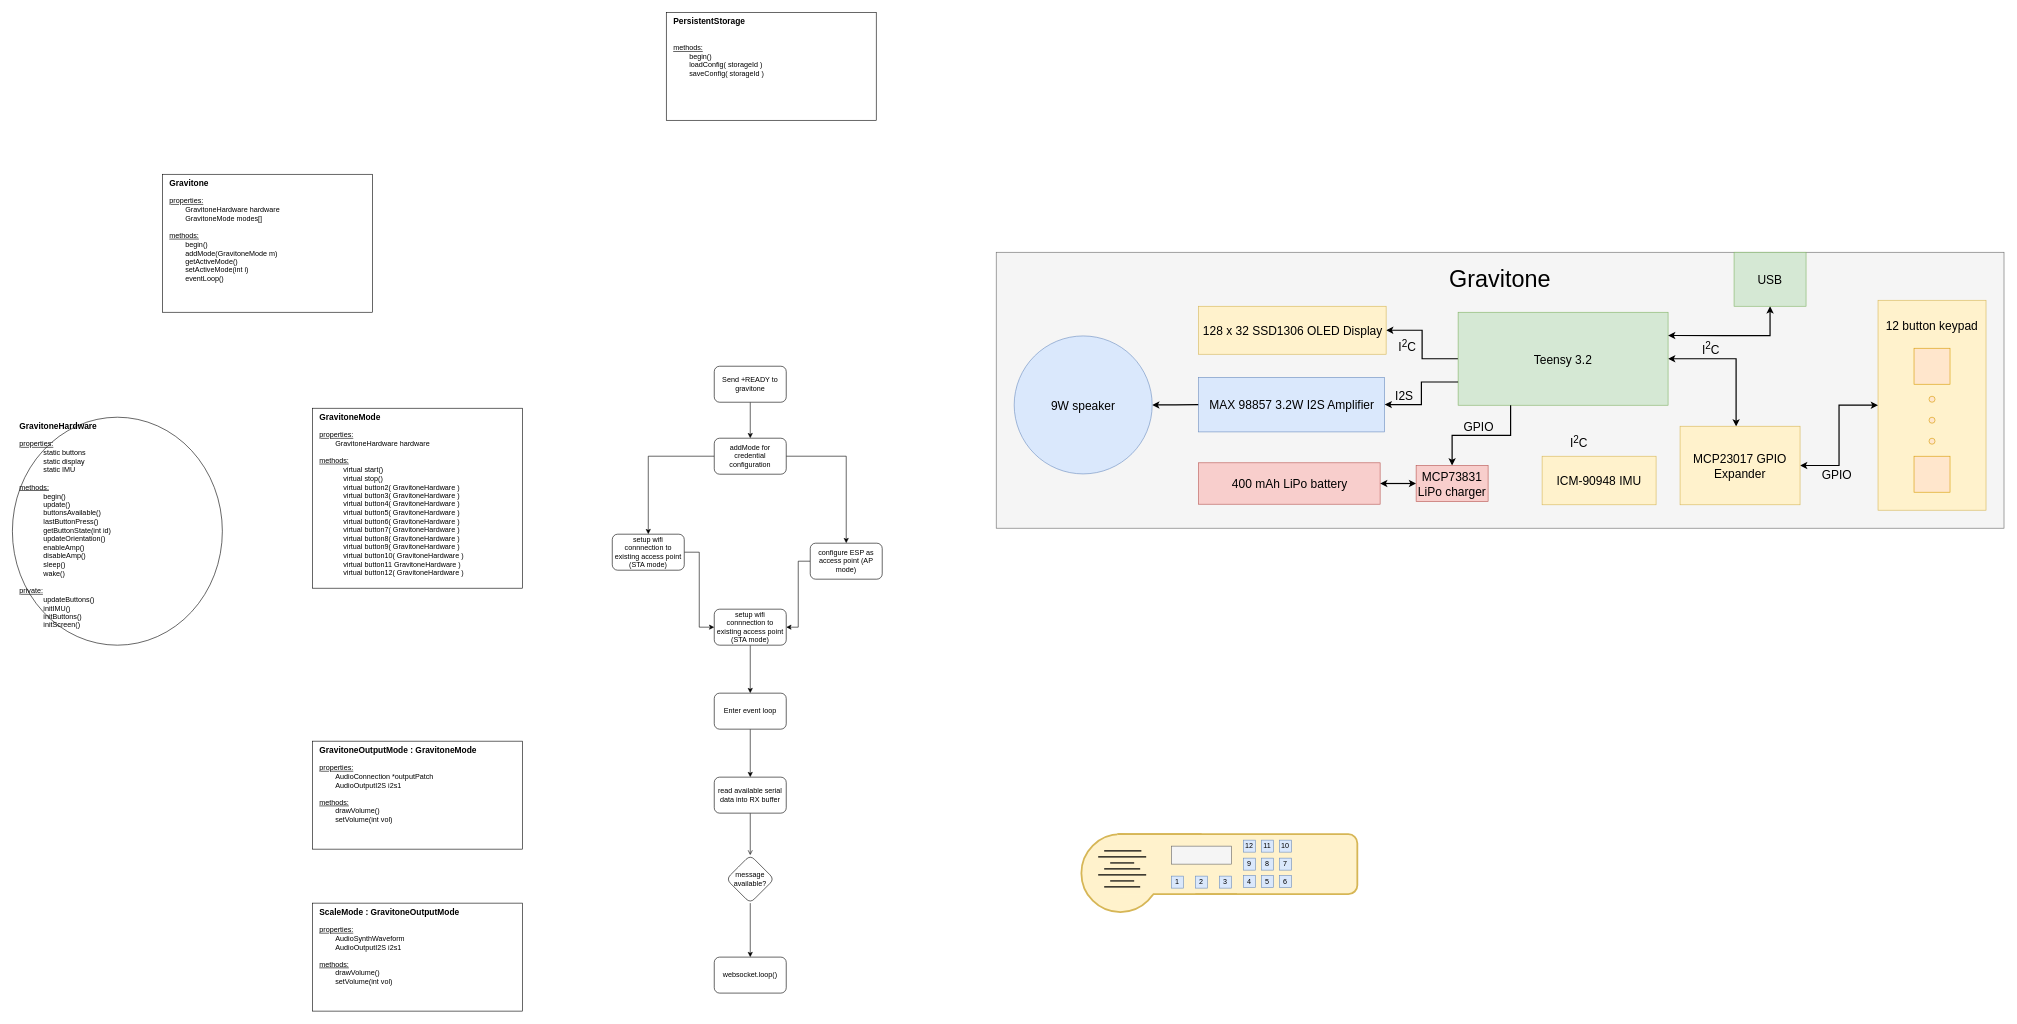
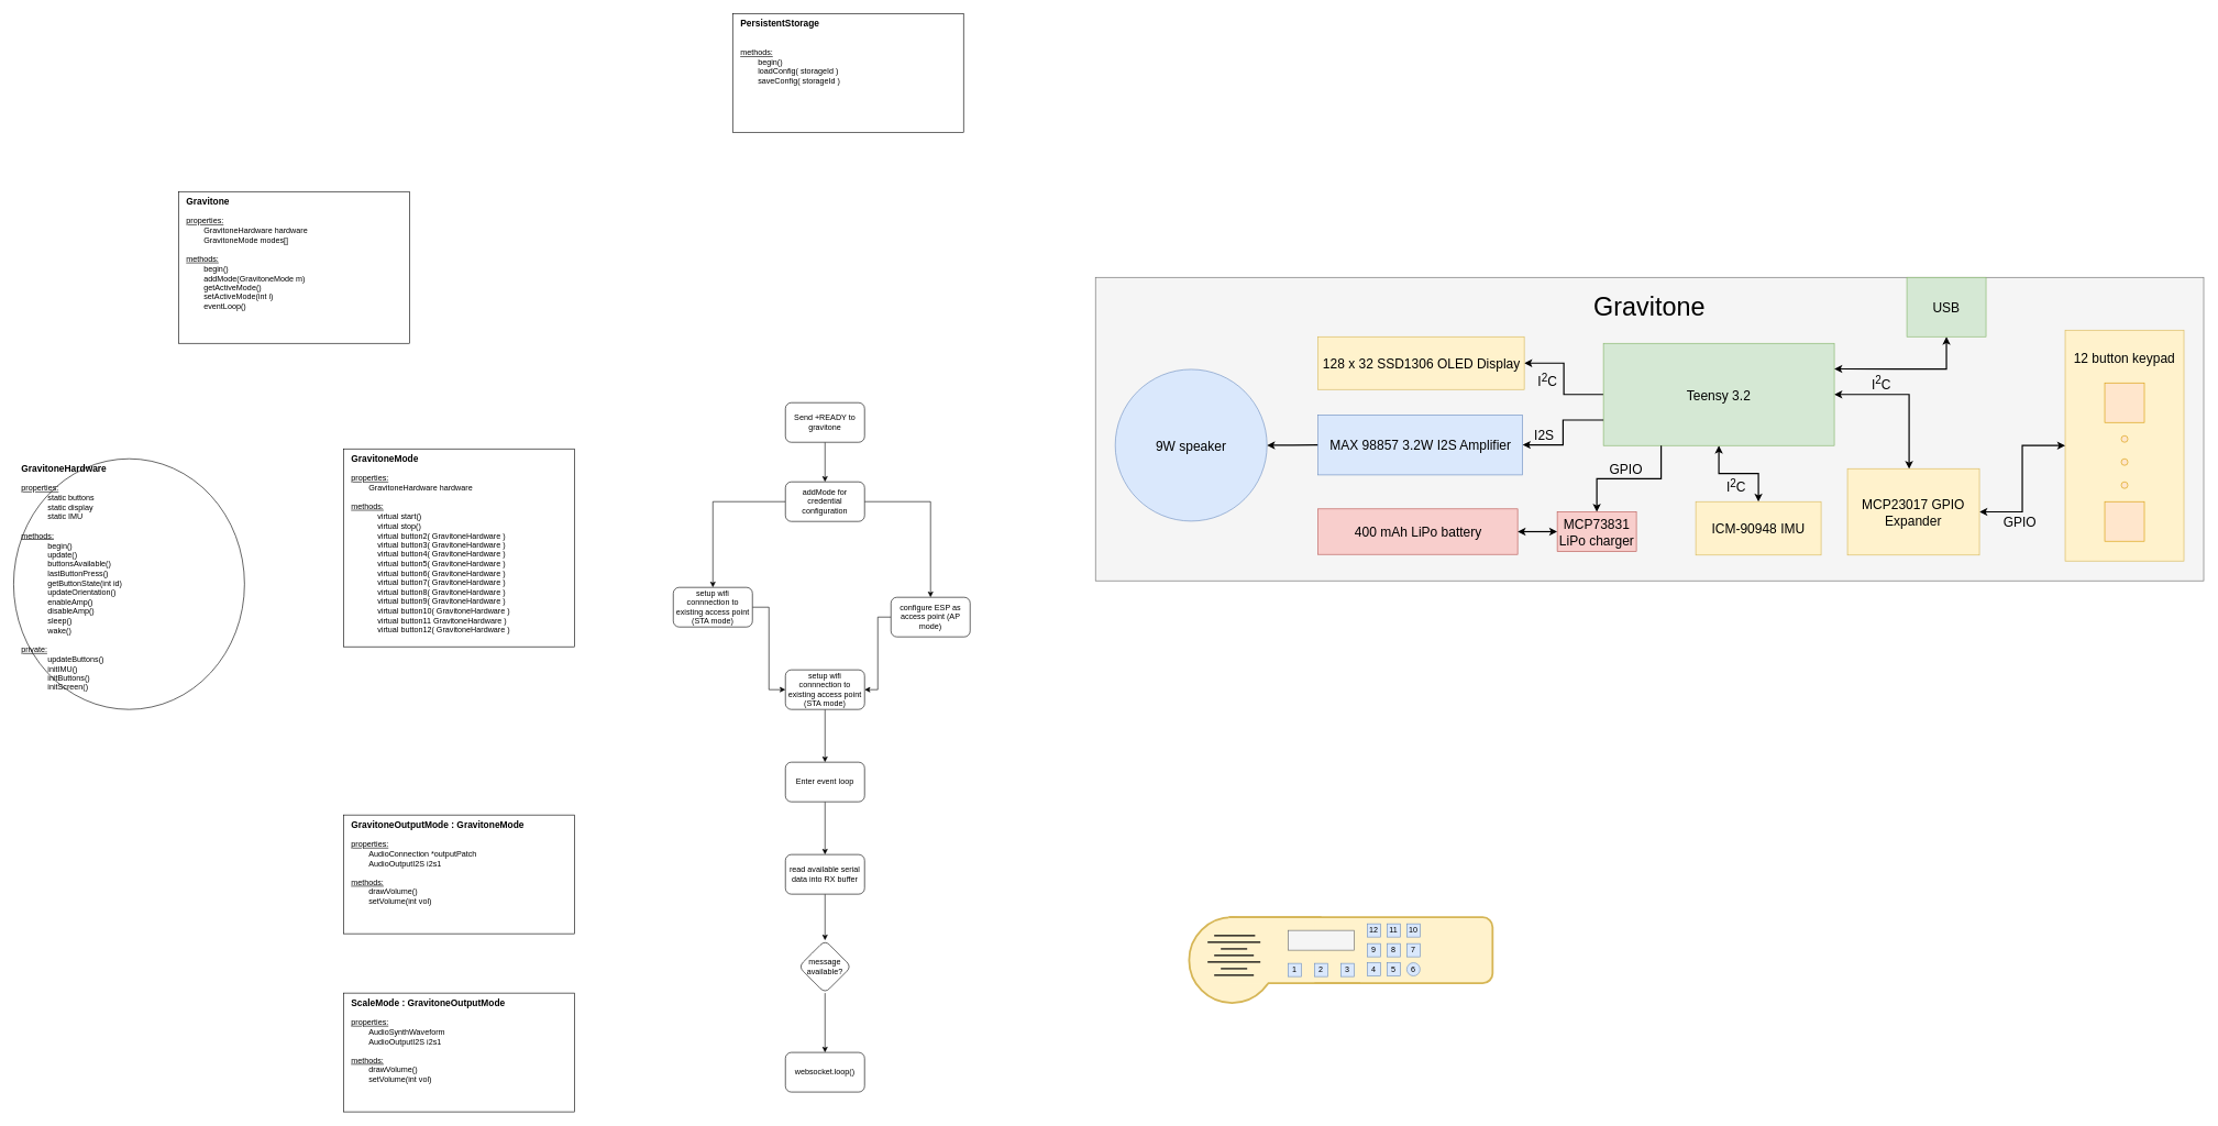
+ <mxCell id="30" style="edgeStyle=orthogonalEdgeStyle;rounded=0;orthogonalLoop=1;jettySize=auto;html=1;exitX=0.5;exitY=1;exitDx=0;exitDy=0;entryX=0.5;entryY=0;entryDx=0;entryDy=0;fontSize=20;strokeWidth=2;startArrow=classic;startFill=1;" parent="1" source="33" target="48" edge="1"><mxGeometry relative="1" as="geometry" /></mxCell>
- <mxCell id="20" value="" style="edgeStyle=orthogonalEdgeStyle;rounded=0;orthogonalLoop=1;jettySize=auto;html=1;endArrow=open;" parent="1" source="21" target="23" edge="1"><mxGeometry relative="1" as="geometry" /></mxCell>
+ <mxCell id="20" value="" style="edgeStyle=orthogonalEdgeStyle;rounded=0;orthogonalLoop=1;jettySize=auto;html=1;" parent="1" source="21" target="23" edge="1"><mxGeometry relative="1" as="geometry" /></mxCell>
- <mxCell id="69" value="6" style="rounded=0;whiteSpace=wrap;html=1;fillColor=#dae8fc;strokeColor=#6c8ebf;" vertex="1" parent="1"><mxGeometry x="2132" y="1459" width="20" height="20" as="geometry" /></mxCell>
+ <mxCell id="69" value="6" style="ellipse;whiteSpace=wrap;html=1;fillColor=#dae8fc;strokeColor=#6c8ebf;" vertex="1" parent="1"><mxGeometry x="2132" y="1459" width="20" height="20" as="geometry" /></mxCell>
